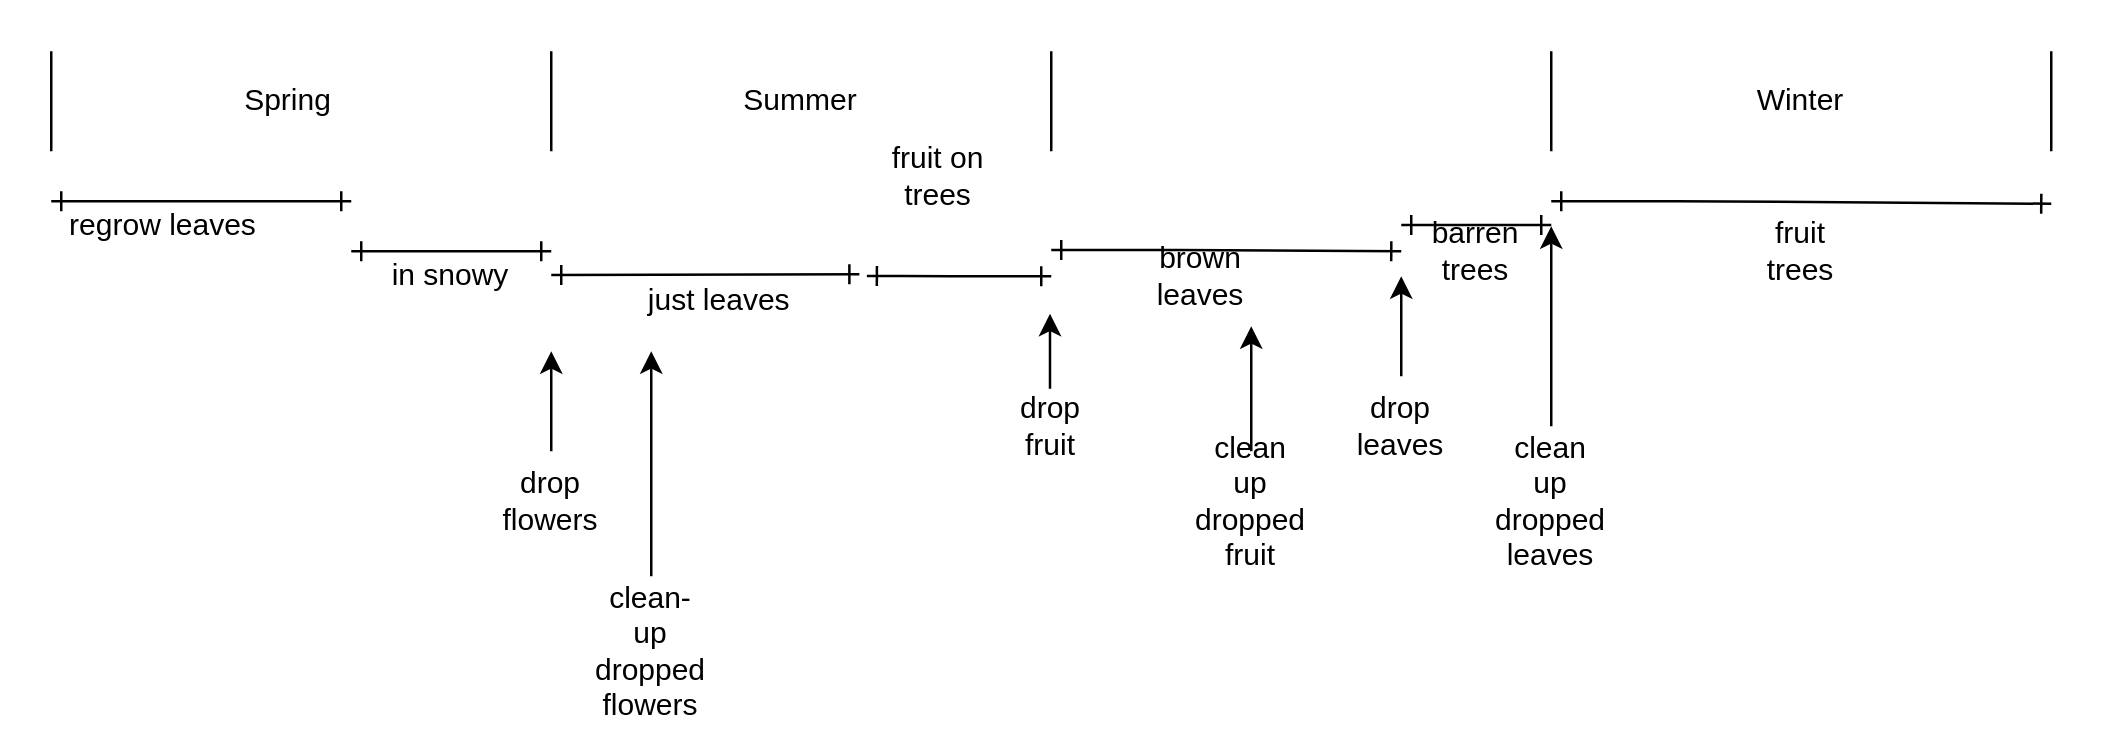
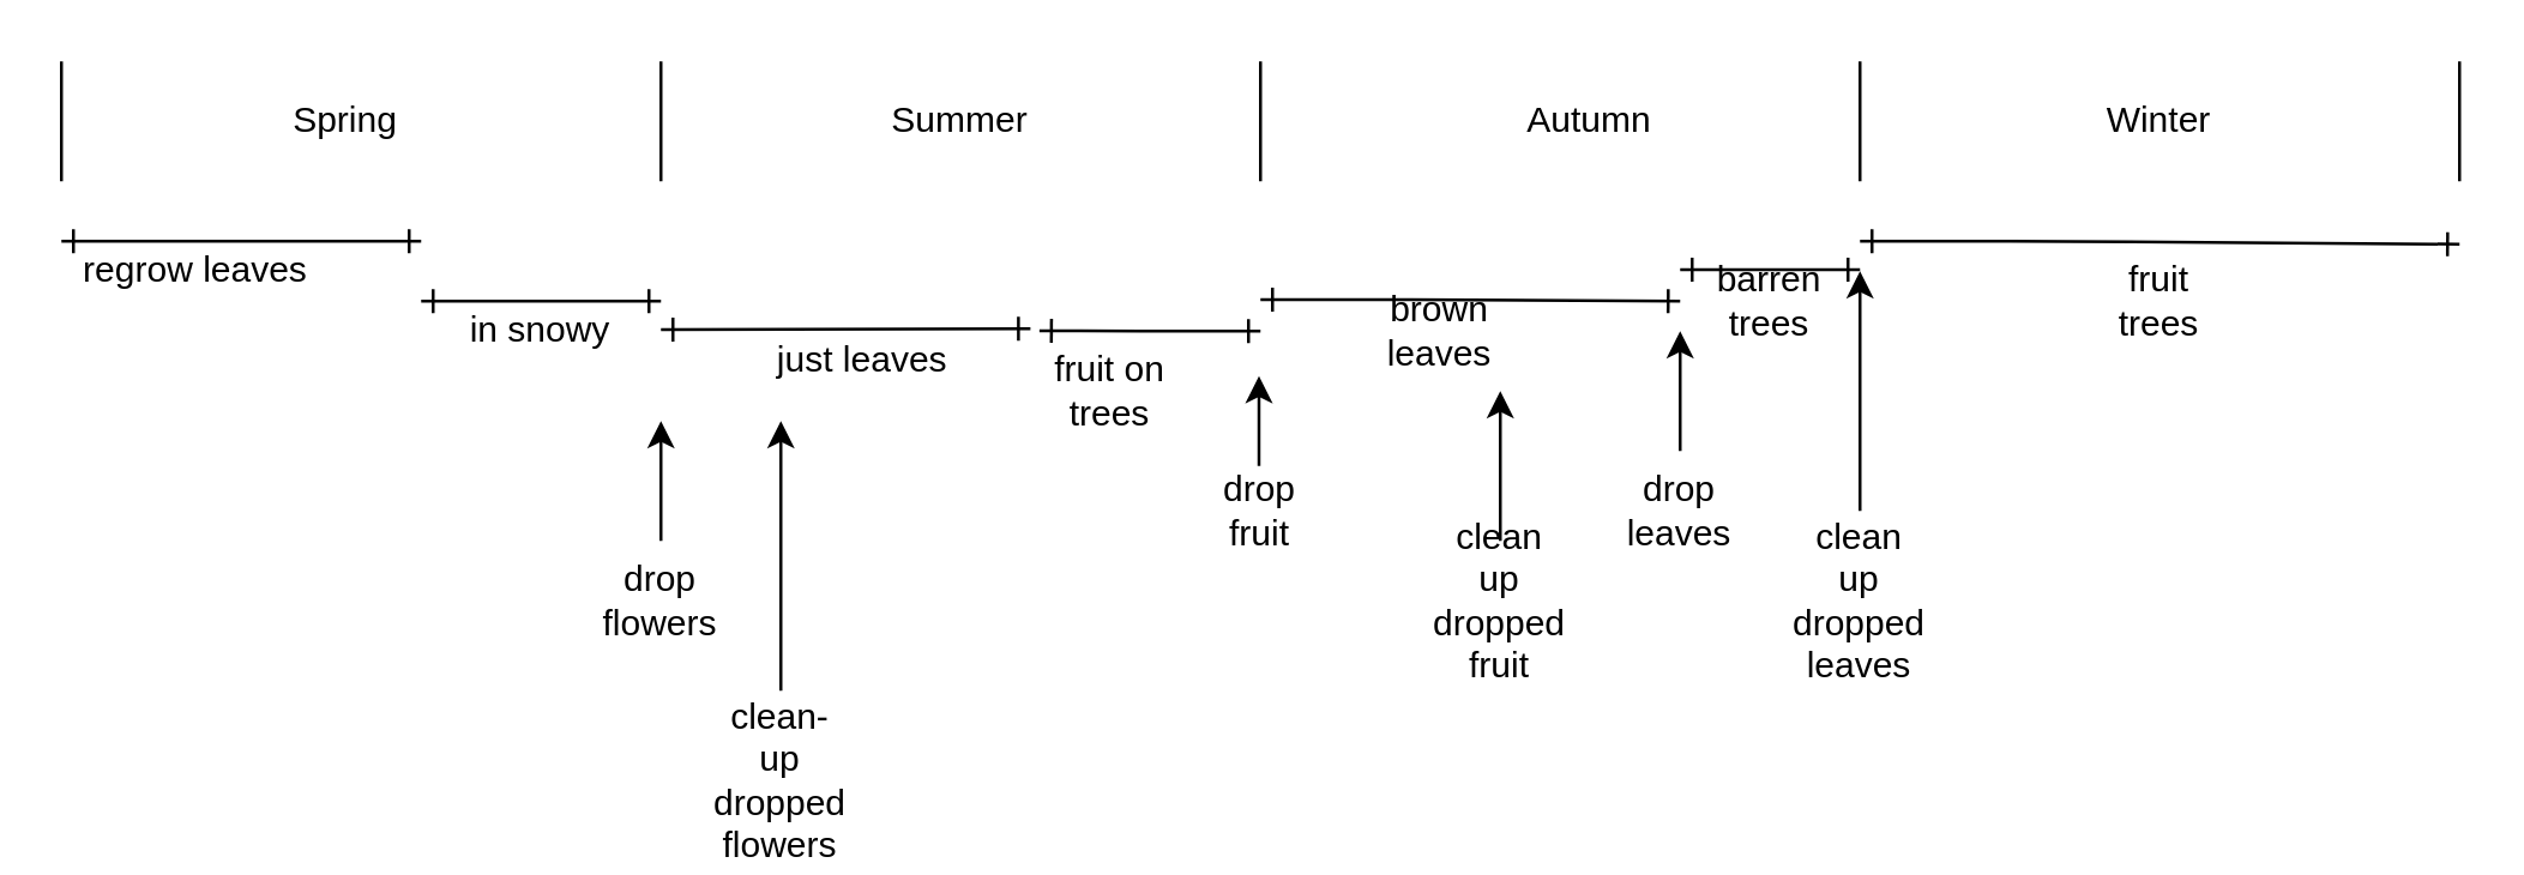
+ <mxCell id="9" value="Autumn" style="text;html=1;strokeColor=none;fillColor=none;align=center;verticalAlign=middle;whiteSpace=wrap;rounded=0;" vertex="1" parent="1"><mxGeometry x="510" y="30" width="40" height="20" as="geometry" /></mxCell>
- <mxCell id="22" value="fruit on trees" style="text;html=1;strokeColor=none;fillColor=none;align=center;verticalAlign=middle;whiteSpace=wrap;rounded=0;" vertex="1" parent="1"><mxGeometry x="355" y="60" width="40" height="20" as="geometry" /></mxCell>
+ <mxCell id="22" value="fruit on trees" style="text;html=1;strokeColor=none;fillColor=none;align=center;verticalAlign=middle;whiteSpace=wrap;rounded=0;" vertex="1" parent="1"><mxGeometry x="350" y="120" width="40" height="20" as="geometry" /></mxCell>
